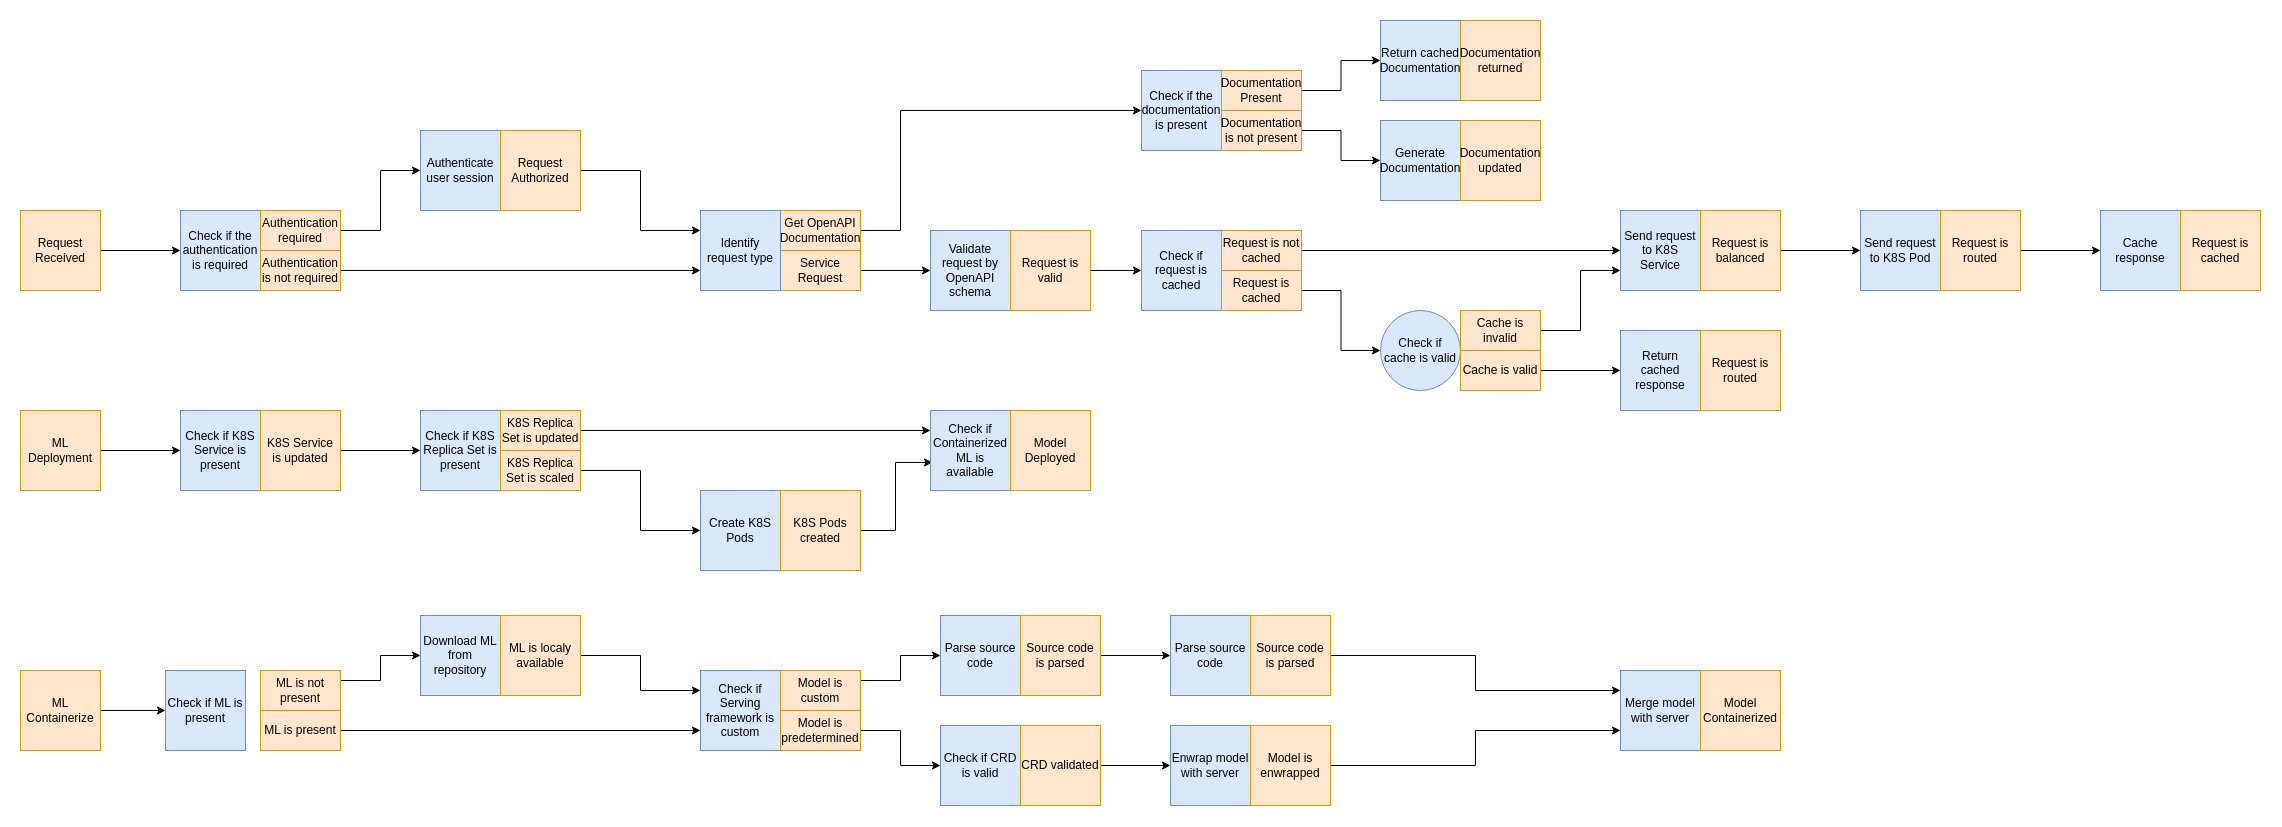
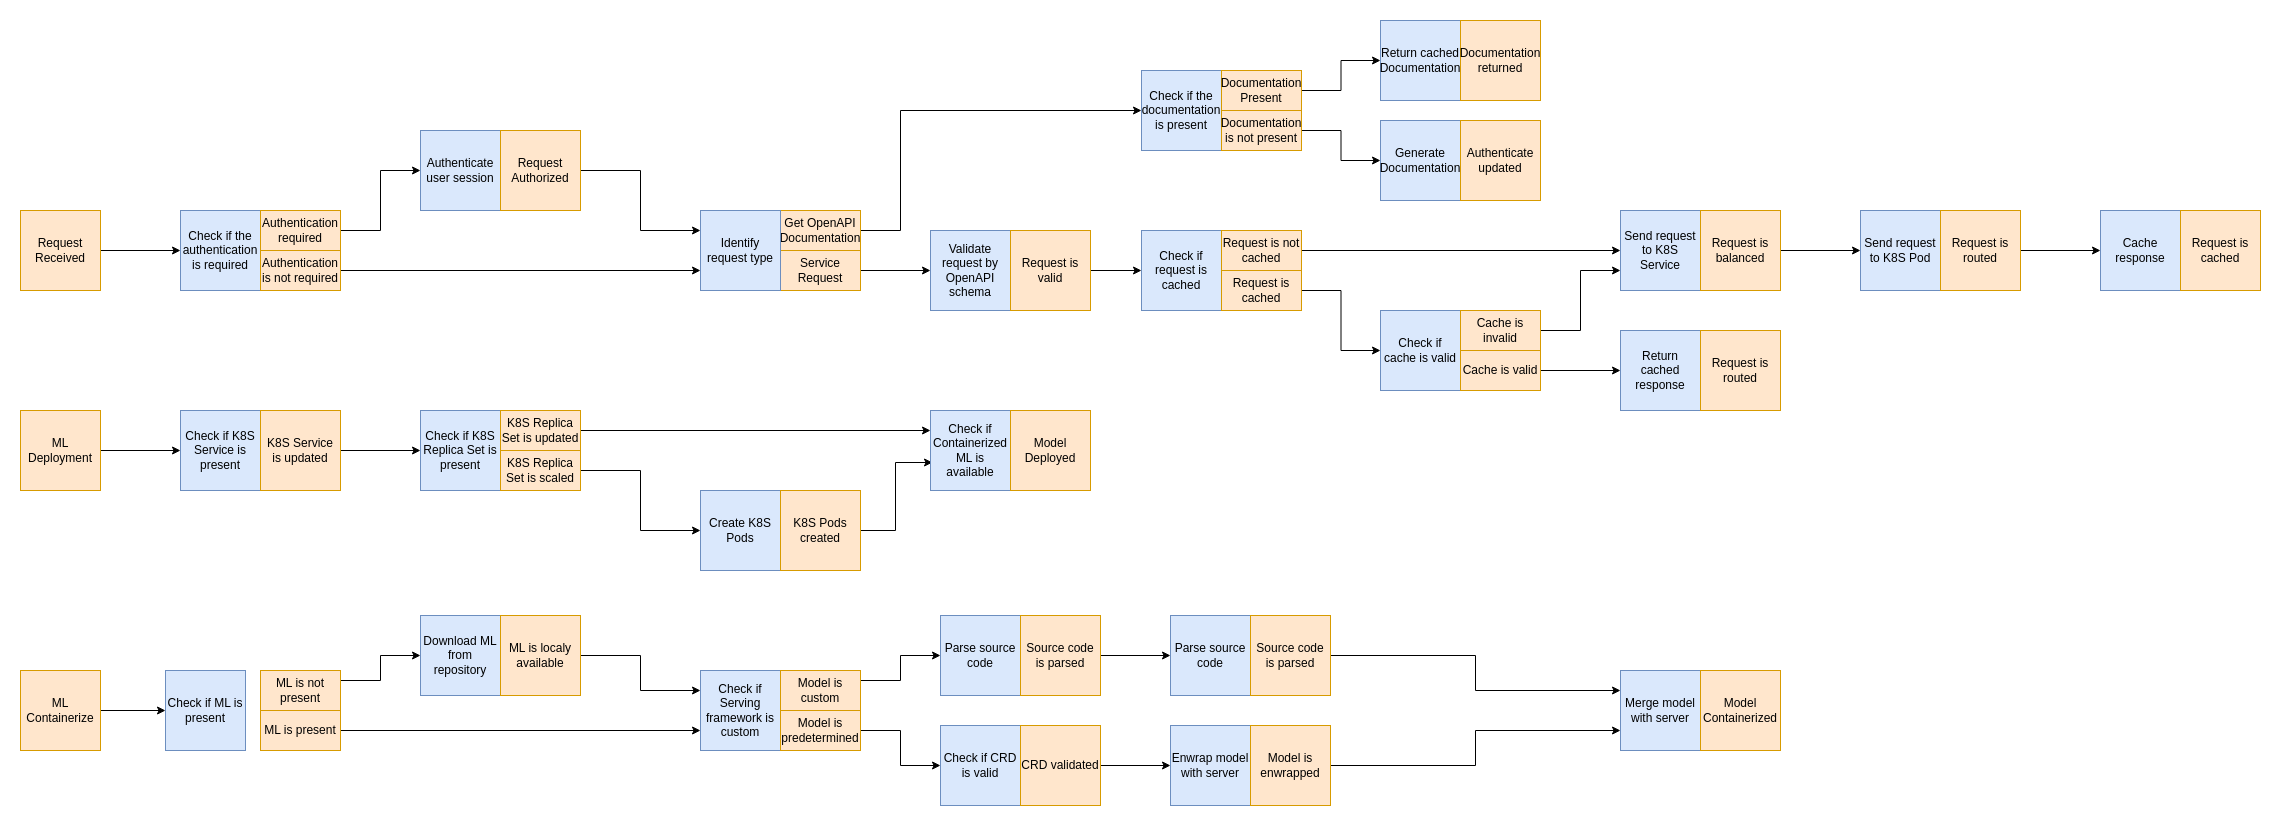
- <mxCell id="26" value="Documentation updated" style="rounded=0;whiteSpace=wrap;html=1;fillColor=#ffe6cc;strokeColor=#d79b00;" parent="1" vertex="1"><mxGeometry x="1460" y="120" width="80" height="80" as="geometry" /></mxCell>
+ <mxCell id="26" value="Authenticate updated" style="rounded=0;whiteSpace=wrap;html=1;fillColor=#ffe6cc;strokeColor=#d79b00;" parent="1" vertex="1"><mxGeometry x="1460" y="120" width="80" height="80" as="geometry" /></mxCell>
- <mxCell id="55" value="Check if cache is valid" style="ellipse;whiteSpace=wrap;html=1;fillColor=#dae8fc;strokeColor=#6c8ebf;" vertex="1" parent="1"><mxGeometry x="1380" y="310" width="80" height="80" as="geometry" /></mxCell>
+ <mxCell id="55" value="Check if cache is valid" style="rounded=0;whiteSpace=wrap;html=1;fillColor=#dae8fc;strokeColor=#6c8ebf;" vertex="1" parent="1"><mxGeometry x="1380" y="310" width="80" height="80" as="geometry" /></mxCell>
